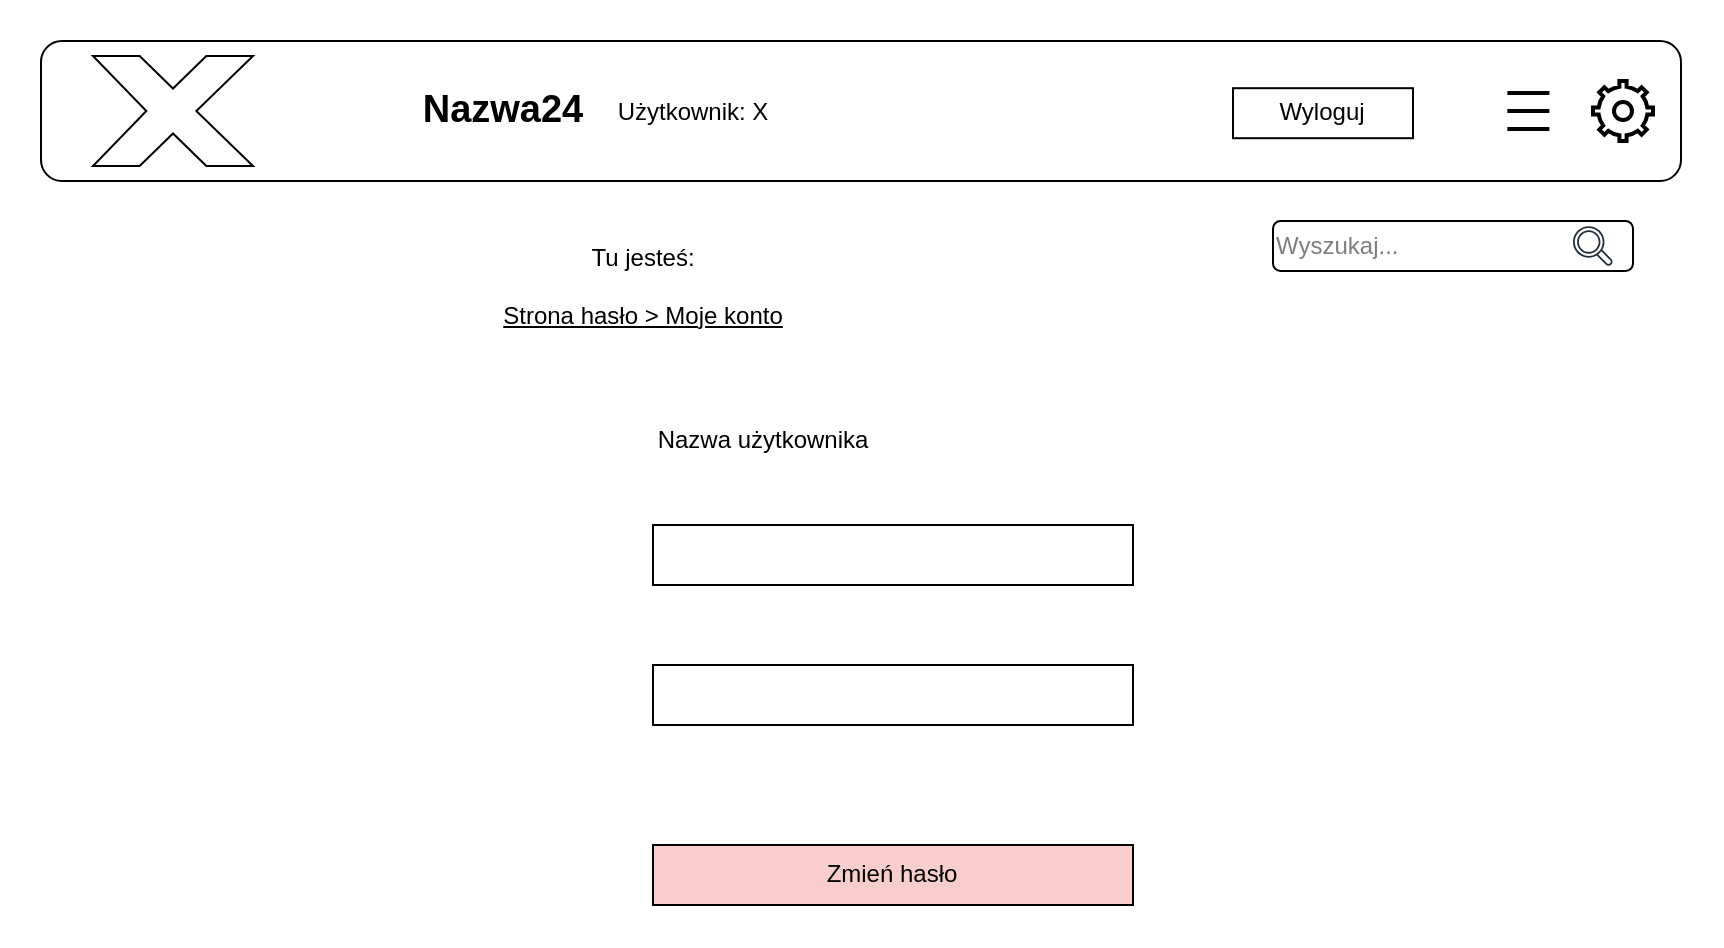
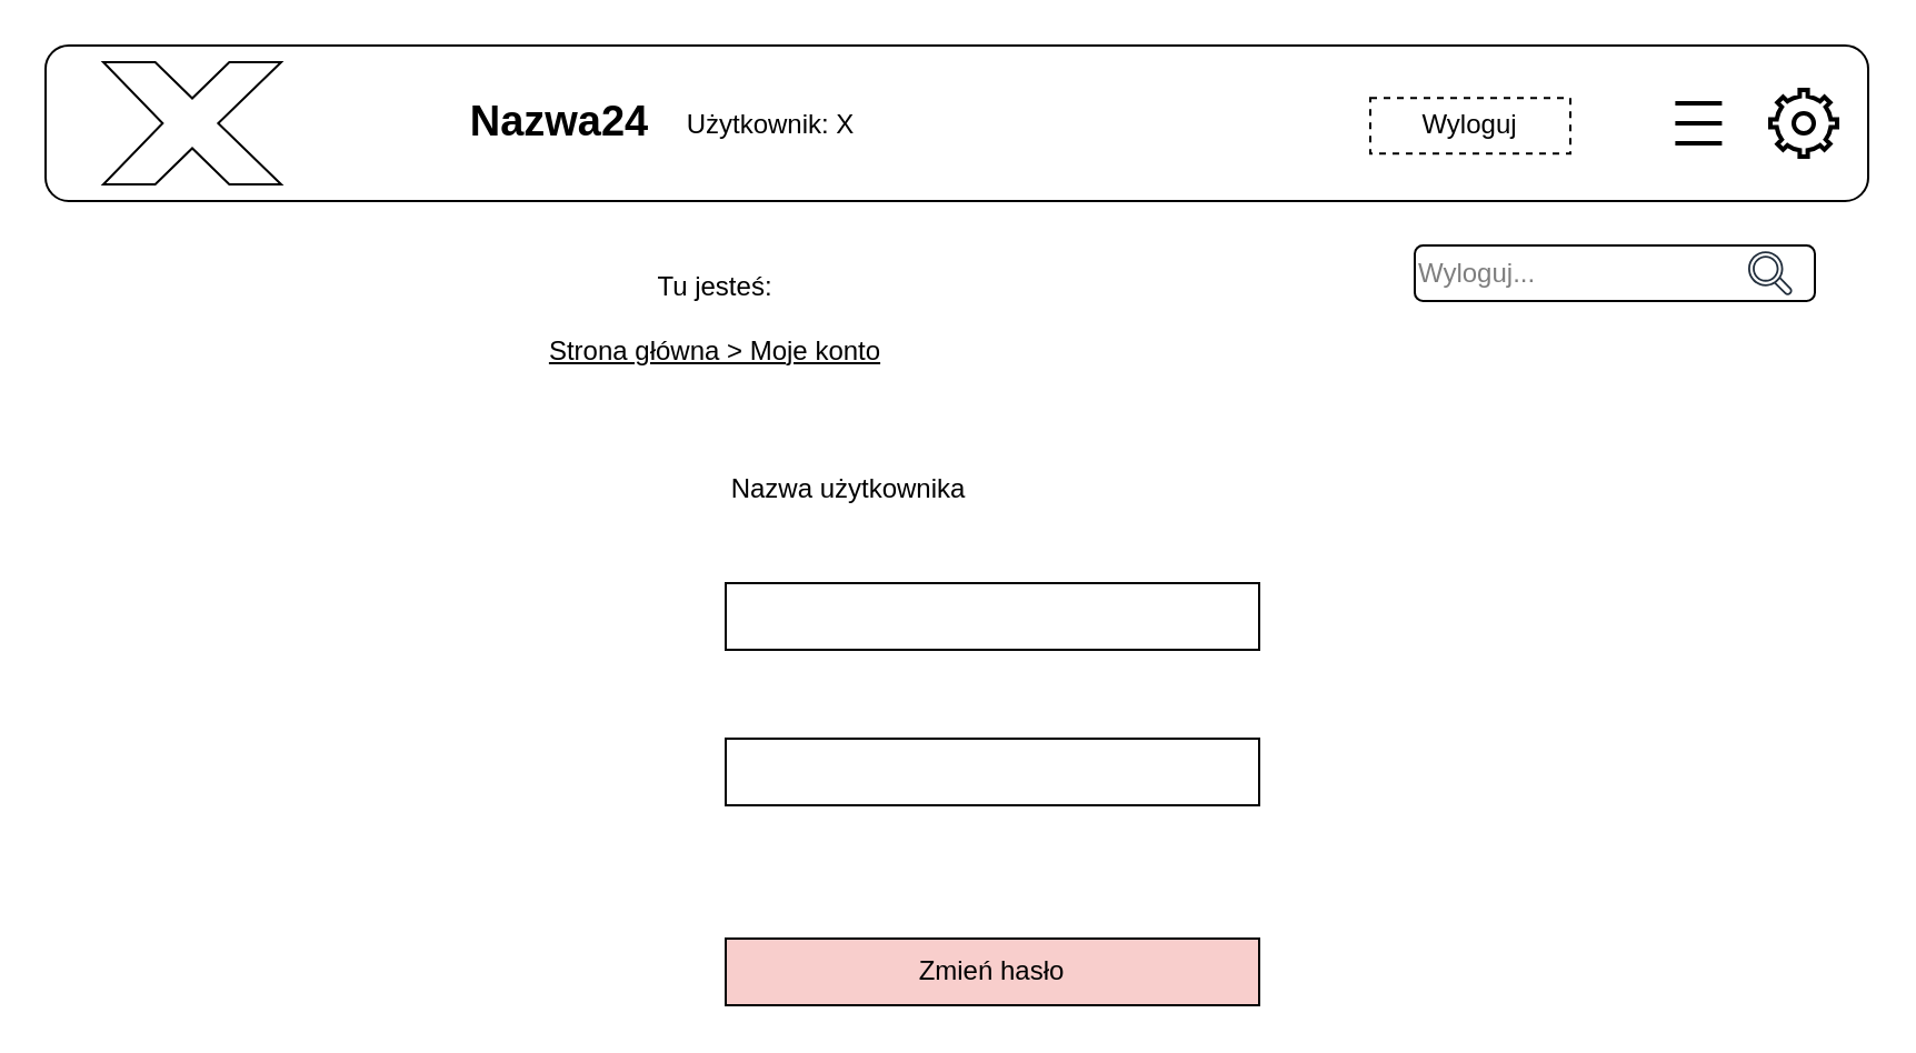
- <mxCell id="10" value="Wyloguj" style="rounded=0;whiteSpace=wrap;html=1;" vertex="1" parent="1"><mxGeometry x="616" y="43.6" width="90" height="25" as="geometry" /></mxCell>
+ <mxCell id="10" value="Wyloguj" style="rounded=0;whiteSpace=wrap;html=1;dashed=1;" vertex="1" parent="1"><mxGeometry x="616" y="43.6" width="90" height="25" as="geometry" /></mxCell>
- <mxCell id="7" value="Wyszukaj..." style="rounded=1;whiteSpace=wrap;html=1;align=left;textOpacity=50;" vertex="1" parent="1"><mxGeometry x="636" y="110" width="180" height="25" as="geometry" /></mxCell>
+ <mxCell id="7" value="Wyloguj..." style="rounded=1;whiteSpace=wrap;html=1;align=left;textOpacity=50;" vertex="1" parent="1"><mxGeometry x="636" y="110" width="180" height="25" as="geometry" /></mxCell>
- <mxCell id="16" value="Tu jesteś:&lt;div&gt;&lt;u&gt;&lt;br&gt;&lt;/u&gt;&lt;/div&gt;&lt;div&gt;&lt;u&gt;Strona hasło &amp;gt; Moje konto&lt;/u&gt;&lt;/div&gt;" style="text;html=1;align=center;verticalAlign=middle;resizable=0;points=[];autosize=1;strokeColor=none;fillColor=none;" vertex="1" parent="1"><mxGeometry x="236" y="112.5" width="170" height="60" as="geometry" /></mxCell>
+ <mxCell id="16" value="Tu jesteś:&lt;div&gt;&lt;u&gt;&lt;br&gt;&lt;/u&gt;&lt;/div&gt;&lt;div&gt;&lt;u&gt;Strona główna &amp;gt; Moje konto&lt;/u&gt;&lt;/div&gt;" style="text;html=1;align=center;verticalAlign=middle;resizable=0;points=[];autosize=1;strokeColor=none;fillColor=none;" vertex="1" parent="1"><mxGeometry x="236" y="112.5" width="170" height="60" as="geometry" /></mxCell>
